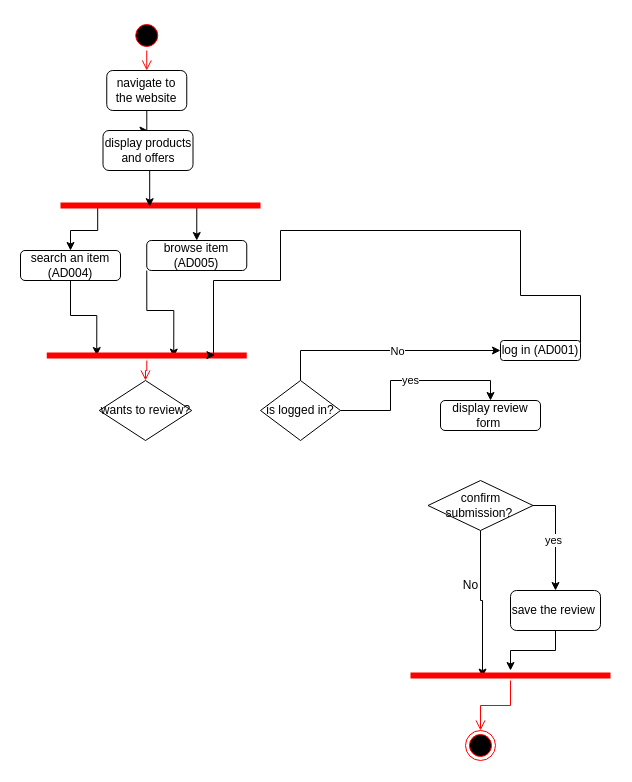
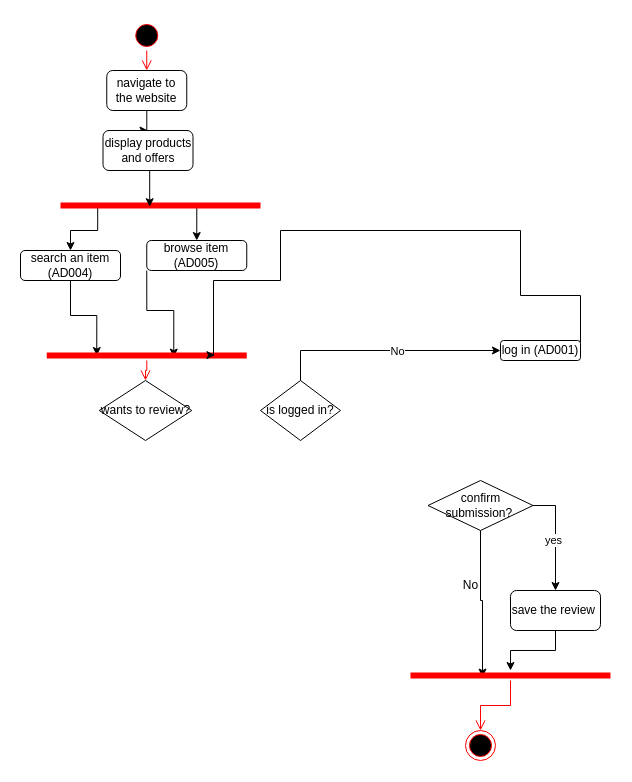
- <mxCell id="18" value="yes" style="edgeStyle=orthogonalEdgeStyle;rounded=0;orthogonalLoop=1;jettySize=auto;html=1;exitX=1;exitY=0.5;exitDx=0;exitDy=0;entryX=0.5;entryY=0;entryDx=0;entryDy=0;" edge="1" parent="1" source="19" target="22"><mxGeometry relative="1" as="geometry" /></mxCell>
- <mxCell id="22" value="display review form&amp;nbsp;" style="rounded=1;whiteSpace=wrap;html=1;" vertex="1" parent="1"><mxGeometry x="440" y="400" width="100" height="30" as="geometry" /></mxCell>
